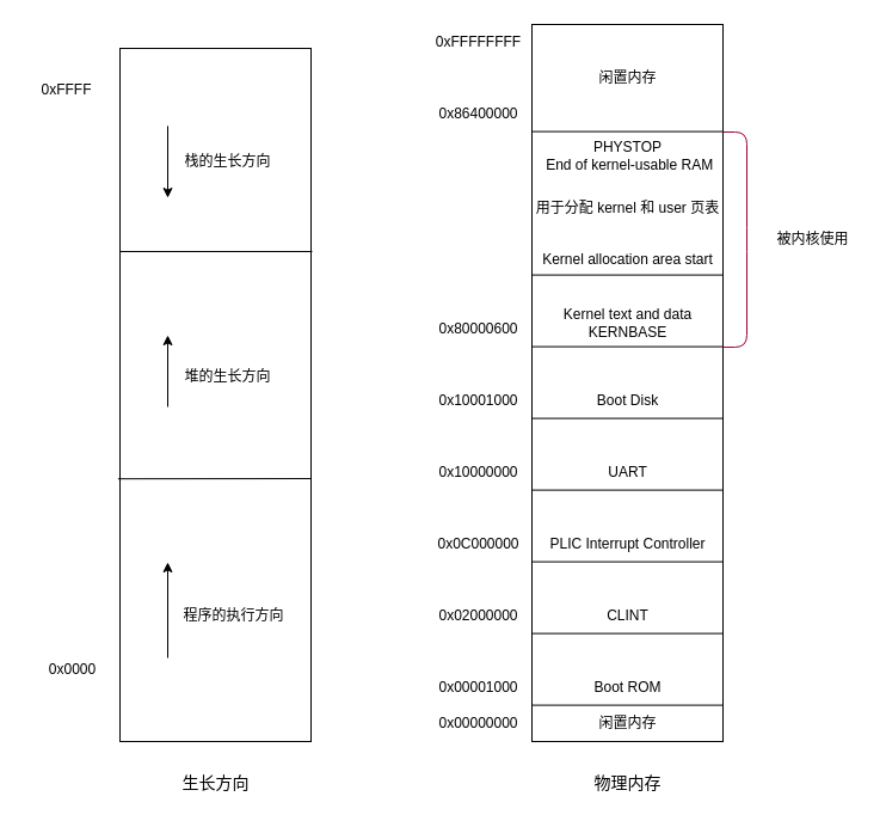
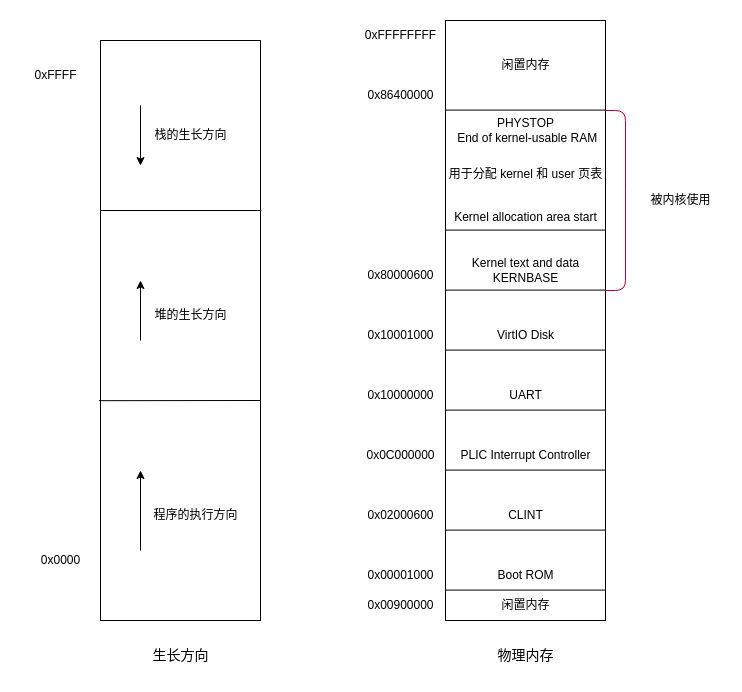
- <mxCell id="36" value="Boot Disk" style="text;html=1;align=center;verticalAlign=middle;resizable=0;points=[];autosize=1;strokeColor=none;fillColor=none;" vertex="1" parent="1"><mxGeometry x="485" y="320" width="80" height="30" as="geometry" /></mxCell>
+ <mxCell id="36" value="VirtIO Disk" style="text;html=1;align=center;verticalAlign=middle;resizable=0;points=[];autosize=1;strokeColor=none;fillColor=none;" vertex="1" parent="1"><mxGeometry x="485" y="320" width="80" height="30" as="geometry" /></mxCell>
- <mxCell id="26" value="0x02000000" style="text;html=1;align=center;verticalAlign=middle;resizable=0;points=[];autosize=1;strokeColor=none;fillColor=none;" vertex="1" parent="1"><mxGeometry x="355" y="500" width="90" height="30" as="geometry" /></mxCell>
+ <mxCell id="26" value="0x02000600" style="text;html=1;align=center;verticalAlign=middle;resizable=0;points=[];autosize=1;strokeColor=none;fillColor=none;" vertex="1" parent="1"><mxGeometry x="355" y="500" width="90" height="30" as="geometry" /></mxCell>
- <mxCell id="40" value="0x00000000" style="text;html=1;align=center;verticalAlign=middle;resizable=0;points=[];autosize=1;strokeColor=none;fillColor=none;" vertex="1" parent="1"><mxGeometry x="355" y="590" width="90" height="30" as="geometry" /></mxCell>
+ <mxCell id="40" value="0x00900000" style="text;html=1;align=center;verticalAlign=middle;resizable=0;points=[];autosize=1;strokeColor=none;fillColor=none;" vertex="1" parent="1"><mxGeometry x="355" y="590" width="90" height="30" as="geometry" /></mxCell>
